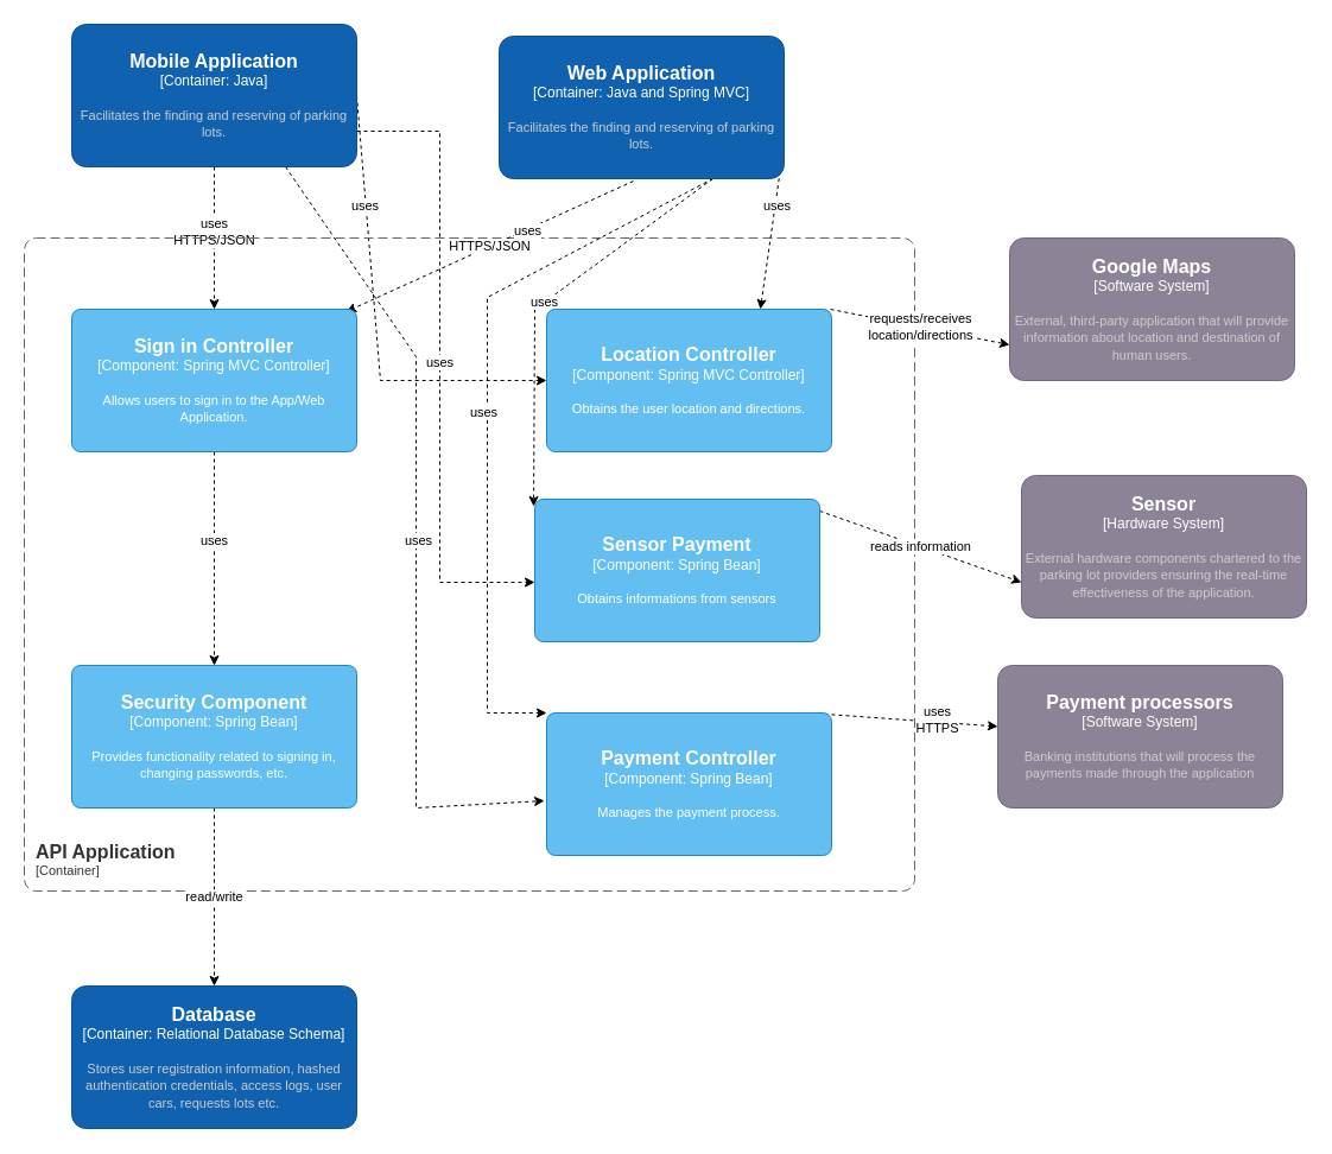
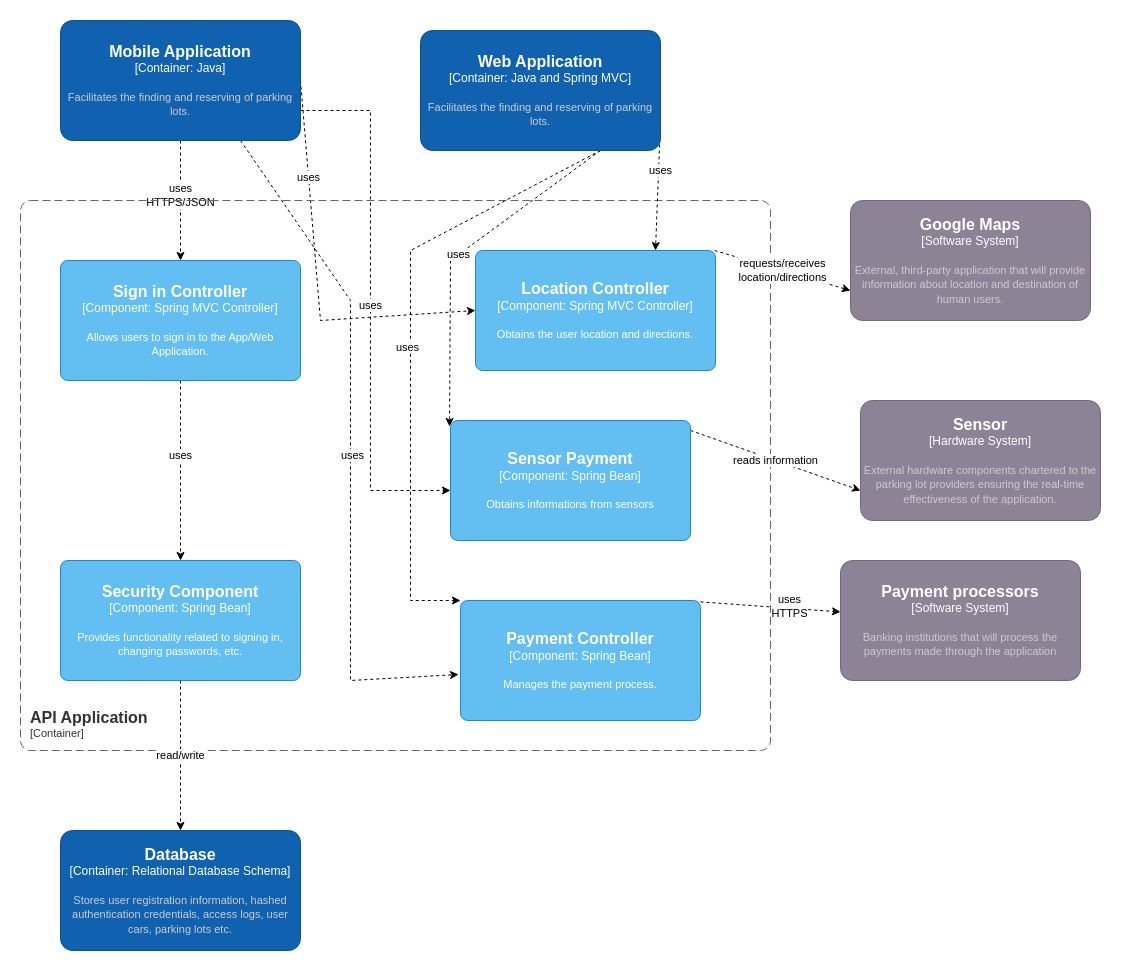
- <mxCell id="14" value="HTTPS/JSON" style="rounded=0;orthogonalLoop=1;jettySize=auto;html=1;exitX=0.471;exitY=1.017;exitDx=0;exitDy=0;exitPerimeter=0;entryX=0.963;entryY=0.017;entryDx=0;entryDy=0;entryPerimeter=0;dashed=1;" parent="1" edge="1" target="30" source="21"><mxGeometry relative="1" as="geometry"><mxPoint x="551.04" y="93" as="sourcePoint" /><mxPoint x="550" y="200" as="targetPoint" /></mxGeometry></mxCell>
- <mxCell id="15" value="uses" style="edgeLabel;html=1;align=center;verticalAlign=middle;resizable=0;points=[];" parent="14" vertex="1" connectable="0"><mxGeometry x="-0.253" y="1" relative="1" as="geometry"><mxPoint as="offset" /></mxGeometry></mxCell>
- <mxCell id="34" value="&lt;font style=&quot;font-size: 16px&quot;&gt;&lt;b&gt;Location Controller&lt;/b&gt;&lt;/font&gt;&lt;div&gt;[Component: Spring MVC Controller]&lt;/div&gt;&lt;br&gt;&lt;div&gt;&lt;font style=&quot;font-size: 11px&quot;&gt;Obtains the user location and directions.&lt;/font&gt;&lt;/div&gt;" style="rounded=1;whiteSpace=wrap;html=1;labelBackgroundColor=none;fillColor=#63BEF2;fontColor=#ffffff;align=center;arcSize=6;strokeColor=#2086C9;metaEdit=1;resizable=0;points=[[0.25,0,0],[0.5,0,0],[0.75,0,0],[1,0.25,0],[1,0.5,0],[1,0.75,0],[0.75,1,0],[0.5,1,0],[0.25,1,0],[0,0.75,0],[0,0.5,0],[0,0.25,0]];" vertex="1" parent="1"><mxGeometry x="460" y="260" width="240" height="120" as="geometry" /></mxCell>
+ <mxCell id="34" value="&lt;font style=&quot;font-size: 16px&quot;&gt;&lt;b&gt;Location Controller&lt;/b&gt;&lt;/font&gt;&lt;div&gt;[Component: Spring MVC Controller]&lt;/div&gt;&lt;br&gt;&lt;div&gt;&lt;font style=&quot;font-size: 11px&quot;&gt;Obtains the user location and directions.&lt;/font&gt;&lt;/div&gt;" style="rounded=1;whiteSpace=wrap;html=1;labelBackgroundColor=none;fillColor=#63BEF2;fontColor=#ffffff;align=center;arcSize=6;strokeColor=#2086C9;metaEdit=1;resizable=0;points=[[0.25,0,0],[0.5,0,0],[0.75,0,0],[1,0.25,0],[1,0.5,0],[1,0.75,0],[0.75,1,0],[0.5,1,0],[0.25,1,0],[0,0.75,0],[0,0.5,0],[0,0.25,0]];" vertex="1" parent="1"><mxGeometry x="475" y="250" width="240" height="120" as="geometry" /></mxCell>
- <mxCell id="22" value="&lt;font style=&quot;font-size: 16px&quot;&gt;&lt;b&gt;Database&lt;/b&gt;&lt;/font&gt;&lt;div&gt;[Container: Relational Database Schema]&lt;/div&gt;&lt;br&gt;&lt;div&gt;&lt;font style=&quot;font-size: 11px&quot;&gt;&lt;font color=&quot;#cccccc&quot;&gt;Stores user registration information, hashed authentication credentials, access logs, user cars, requests lots etc.&lt;/font&gt;&lt;/div&gt;" style="rounded=1;whiteSpace=wrap;html=1;labelBackgroundColor=none;fillColor=#1061B0;fontColor=#ffffff;align=center;arcSize=10;strokeColor=#0D5091;metaEdit=1;resizable=0;points=[[0.25,0,0],[0.5,0,0],[0.75,0,0],[1,0.25,0],[1,0.5,0],[1,0.75,0],[0.75,1,0],[0.5,1,0],[0.25,1,0],[0,0.75,0],[0,0.5,0],[0,0.25,0]];" parent="1" vertex="1"><mxGeometry x="60" y="830" width="240" height="120" as="geometry" /></mxCell>
+ <mxCell id="22" value="&lt;font style=&quot;font-size: 16px&quot;&gt;&lt;b&gt;Database&lt;/b&gt;&lt;/font&gt;&lt;div&gt;[Container: Relational Database Schema]&lt;/div&gt;&lt;br&gt;&lt;div&gt;&lt;font style=&quot;font-size: 11px&quot;&gt;&lt;font color=&quot;#cccccc&quot;&gt;Stores user registration information, hashed authentication credentials, access logs, user cars, parking lots etc.&lt;/font&gt;&lt;/div&gt;" style="rounded=1;whiteSpace=wrap;html=1;labelBackgroundColor=none;fillColor=#1061B0;fontColor=#ffffff;align=center;arcSize=10;strokeColor=#0D5091;metaEdit=1;resizable=0;points=[[0.25,0,0],[0.5,0,0],[0.75,0,0],[1,0.25,0],[1,0.5,0],[1,0.75,0],[0.75,1,0],[0.5,1,0],[0.25,1,0],[0,0.75,0],[0,0.5,0],[0,0.25,0]];" parent="1" vertex="1"><mxGeometry x="60" y="830" width="240" height="120" as="geometry" /></mxCell>
